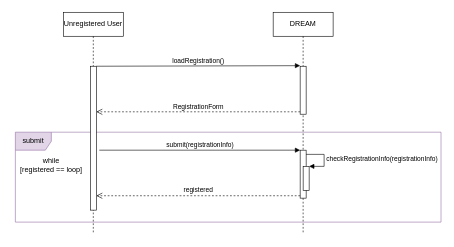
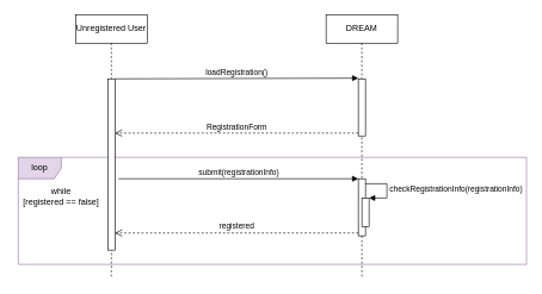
- <mxCell id="2" value="submit" style="shape=umlFrame;whiteSpace=wrap;html=1;fillColor=#e1d5e7;strokeColor=#9673a6;" parent="1" vertex="1"><mxGeometry x="25" y="220" width="710" height="150" as="geometry" /></mxCell>
+ <mxCell id="2" value="loop" style="shape=umlFrame;whiteSpace=wrap;html=1;fillColor=#e1d5e7;strokeColor=#9673a6;" parent="1" vertex="1"><mxGeometry x="25" y="220" width="710" height="150" as="geometry" /></mxCell>
- <mxCell id="14" value="while&lt;br&gt;[registered == loop]" style="text;html=1;strokeColor=none;fillColor=none;align=center;verticalAlign=middle;whiteSpace=wrap;rounded=0;" parent="1" vertex="1"><mxGeometry x="20" y="260" width="130" height="30" as="geometry" /></mxCell>
+ <mxCell id="14" value="while&lt;br&gt;[registered == false]" style="text;html=1;strokeColor=none;fillColor=none;align=center;verticalAlign=middle;whiteSpace=wrap;rounded=0;" parent="1" vertex="1"><mxGeometry x="20" y="260" width="130" height="30" as="geometry" /></mxCell>
